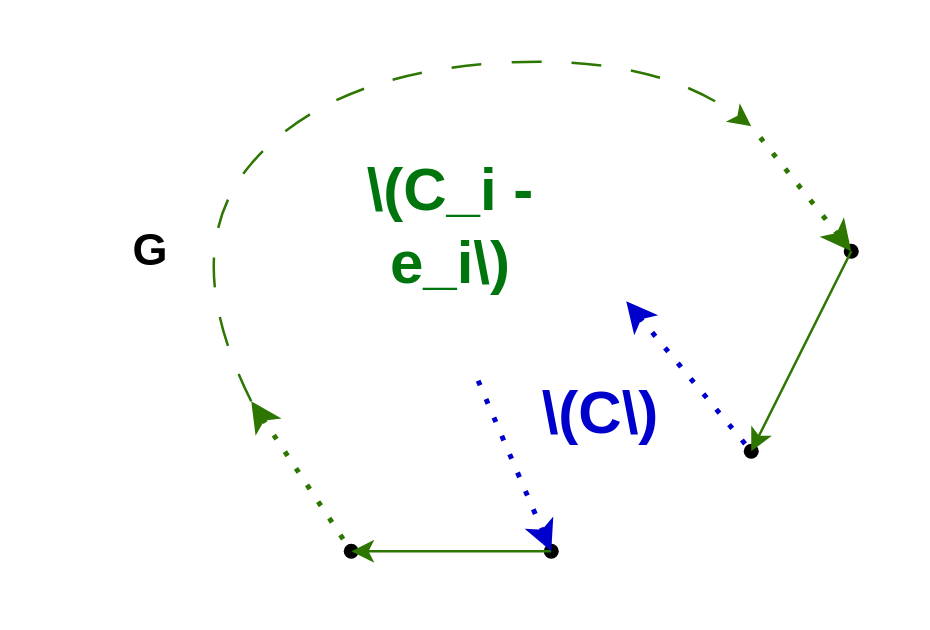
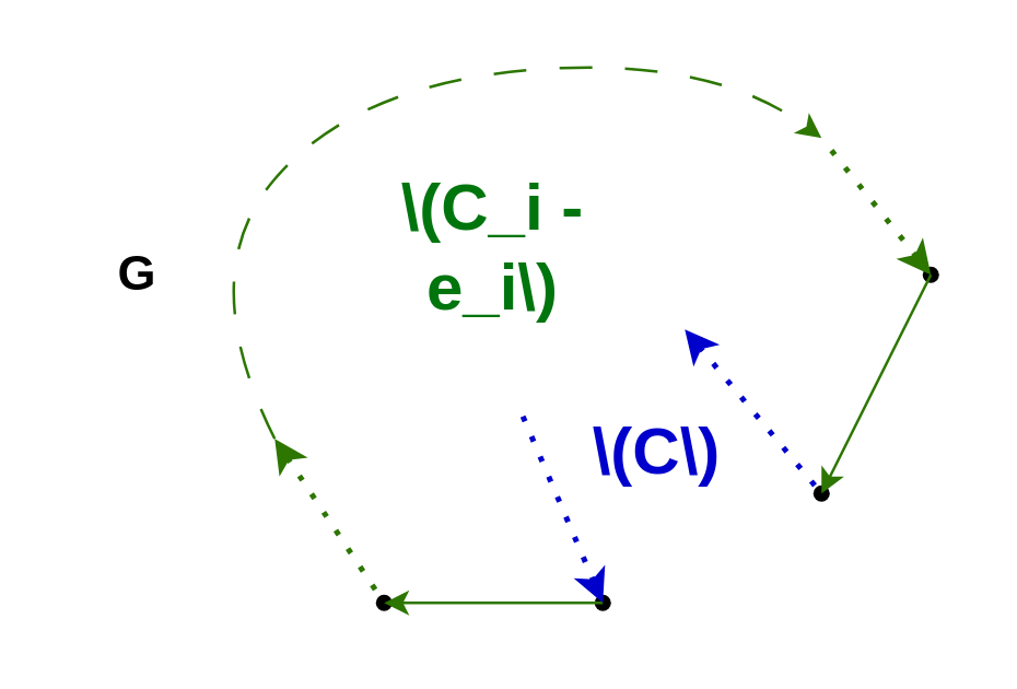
- <mxCell id="10" value="&lt;h2&gt;G&lt;/h2&gt;" style="text;html=1;strokeColor=none;fillColor=none;align=center;verticalAlign=middle;whiteSpace=wrap;rounded=0;" parent="1" vertex="1"><mxGeometry x="30" y="85" width="60" height="30" as="geometry" /></mxCell>
+ <mxCell id="10" value="&lt;h2&gt;G&lt;/h2&gt;" style="text;html=1;strokeColor=none;fillColor=none;align=center;verticalAlign=middle;whiteSpace=wrap;rounded=0;" parent="1" vertex="1"><mxGeometry x="20" y="85" width="60" height="30" as="geometry" /></mxCell>
